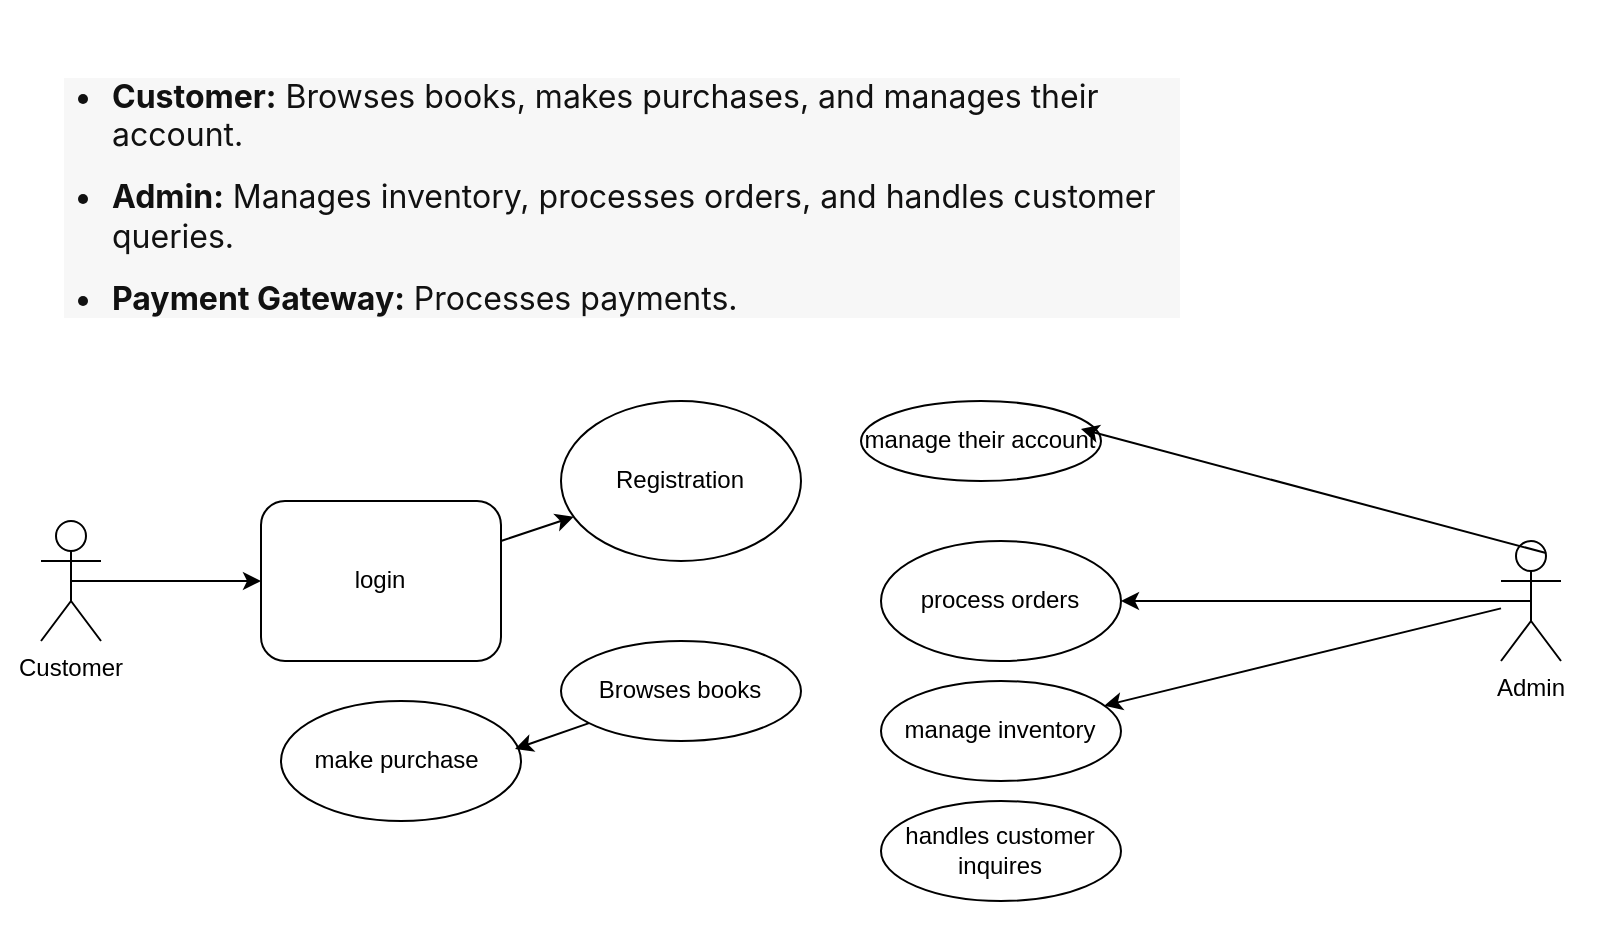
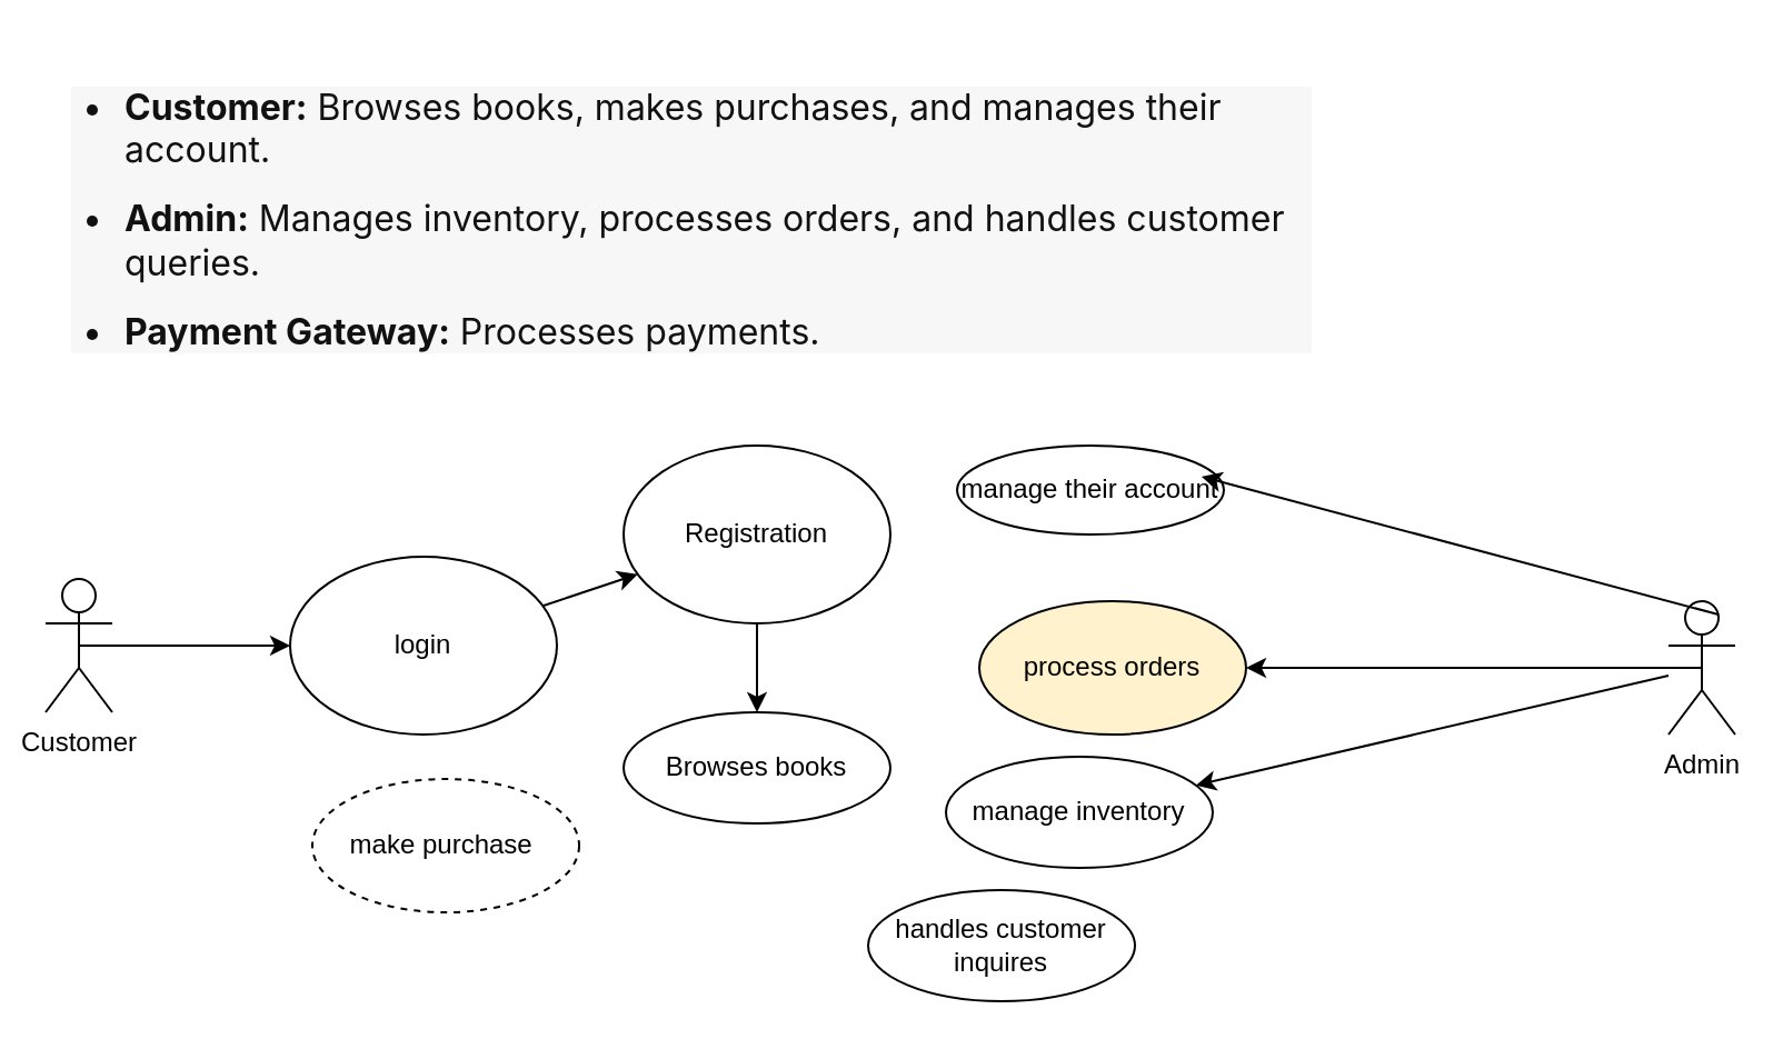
- <mxCell id="4" value="login" style="whiteSpace=wrap;html=1;rounded=1;" vertex="1" parent="1"><mxGeometry x="130" y="250" width="120" height="80" as="geometry" /></mxCell>
+ <mxCell id="4" value="login" style="ellipse;whiteSpace=wrap;html=1;" vertex="1" parent="1"><mxGeometry x="130" y="250" width="120" height="80" as="geometry" /></mxCell>
+ <mxCell id="19" value="" style="endArrow=classic;html=1;rounded=0;exitX=0.5;exitY=1;exitDx=0;exitDy=0;" edge="1" parent="1" source="7" target="8"><mxGeometry width="50" height="50" relative="1" as="geometry"><mxPoint x="390" y="350" as="sourcePoint" /><mxPoint x="440" y="300" as="targetPoint" /></mxGeometry></mxCell>
- <mxCell id="15" value="process orders" style="ellipse;whiteSpace=wrap;html=1;" vertex="1" parent="1"><mxGeometry x="440" y="270" width="120" height="60" as="geometry" /></mxCell>
+ <mxCell id="15" value="process orders" style="ellipse;whiteSpace=wrap;html=1;fillColor=#fff2cc;" vertex="1" parent="1"><mxGeometry x="440" y="270" width="120" height="60" as="geometry" /></mxCell>
- <mxCell id="13" value="manage inventory" style="ellipse;whiteSpace=wrap;html=1;" vertex="1" parent="1"><mxGeometry x="440" y="340" width="120" height="50" as="geometry" /></mxCell>
+ <mxCell id="13" value="manage inventory" style="ellipse;whiteSpace=wrap;html=1;" vertex="1" parent="1"><mxGeometry x="425" y="340" width="120" height="50" as="geometry" /></mxCell>
- <mxCell id="20" value="" style="endArrow=classic;html=1;rounded=0;entryX=0.975;entryY=0.4;entryDx=0;entryDy=0;entryPerimeter=0;" edge="1" parent="1" source="8" target="18"><mxGeometry width="50" height="50" relative="1" as="geometry"><mxPoint x="280" y="300" as="sourcePoint" /><mxPoint x="440" y="300" as="targetPoint" /></mxGeometry></mxCell>
- <mxCell id="18" value="make purchase&amp;nbsp;" style="ellipse;whiteSpace=wrap;html=1;" vertex="1" parent="1"><mxGeometry x="140" y="350" width="120" height="60" as="geometry" /></mxCell>
+ <mxCell id="18" value="make purchase&amp;nbsp;" style="ellipse;whiteSpace=wrap;html=1;dashed=1;" vertex="1" parent="1"><mxGeometry x="140" y="350" width="120" height="60" as="geometry" /></mxCell>
- <mxCell id="16" value="handles customer inquires" style="ellipse;whiteSpace=wrap;html=1;" vertex="1" parent="1"><mxGeometry x="440" y="400" width="120" height="50" as="geometry" /></mxCell>
+ <mxCell id="16" value="handles customer inquires" style="ellipse;whiteSpace=wrap;html=1;" vertex="1" parent="1"><mxGeometry x="390" y="400" width="120" height="50" as="geometry" /></mxCell>
